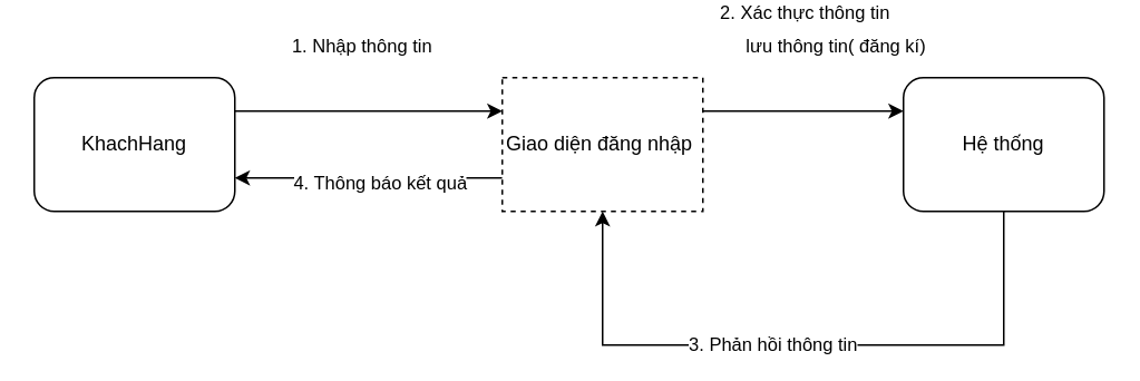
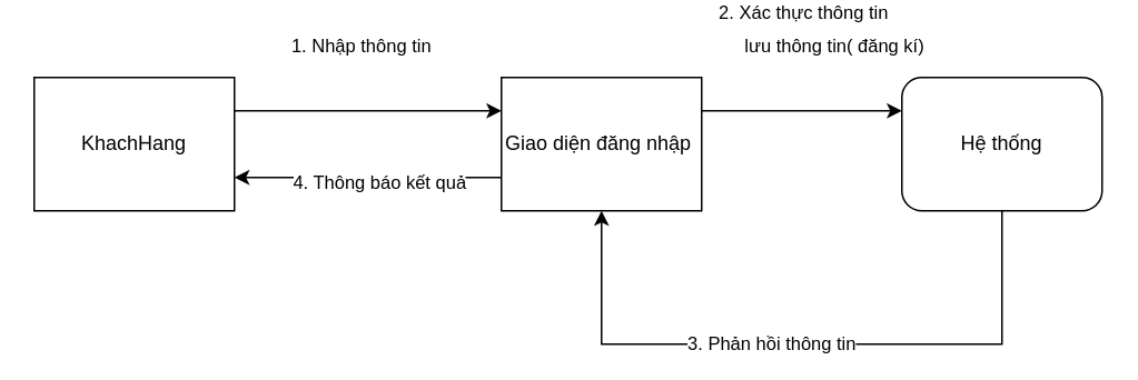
- <mxCell id="4" value="KhachHang" style="whiteSpace=wrap;html=1;rounded=1;" parent="1" vertex="1"><mxGeometry x="20" y="20" width="120" height="80" as="geometry" /></mxCell>
+ <mxCell id="4" value="KhachHang" style="rounded=0;whiteSpace=wrap;html=1;" parent="1" vertex="1"><mxGeometry x="20" y="20" width="120" height="80" as="geometry" /></mxCell>
- <mxCell id="10" value="Giao diện đăng nhập&amp;nbsp;" style="rounded=0;whiteSpace=wrap;html=1;dashed=1;" parent="1" vertex="1"><mxGeometry x="300" y="20" width="120" height="80" as="geometry" /></mxCell>
+ <mxCell id="10" value="Giao diện đăng nhập&amp;nbsp;" style="rounded=0;whiteSpace=wrap;html=1;" parent="1" vertex="1"><mxGeometry x="300" y="20" width="120" height="80" as="geometry" /></mxCell>
